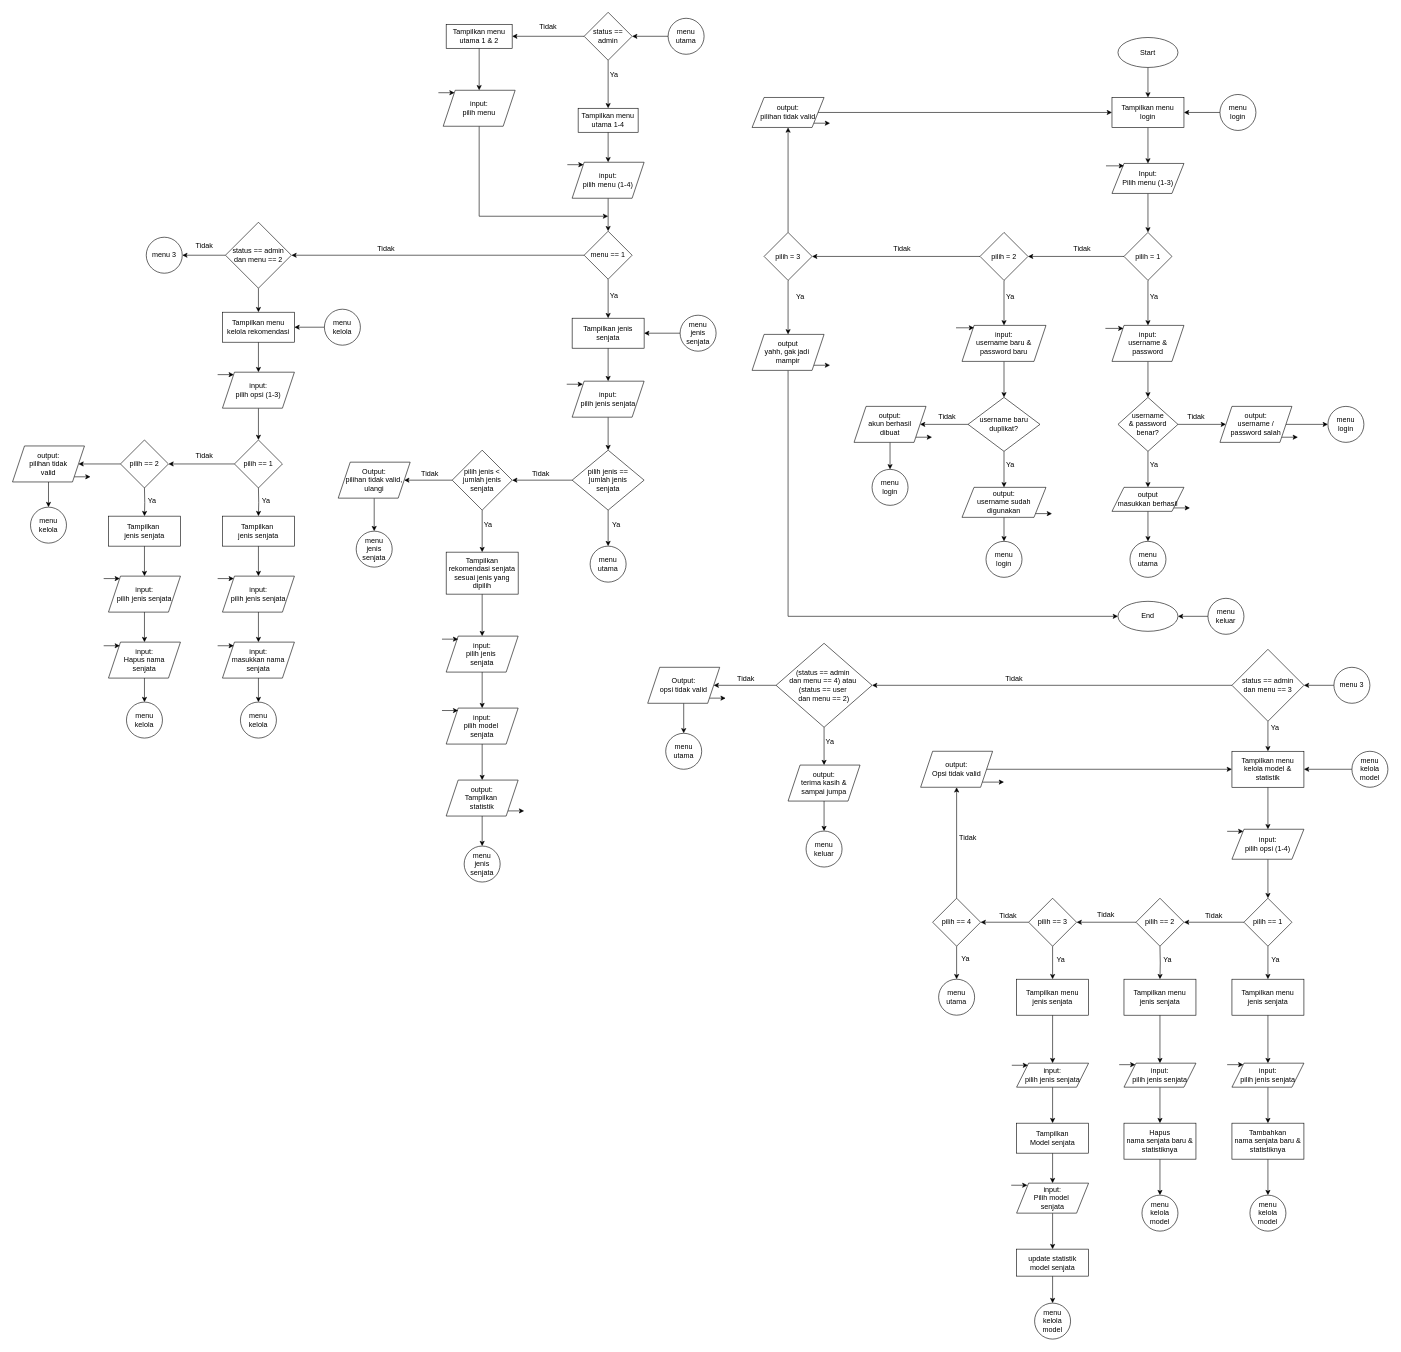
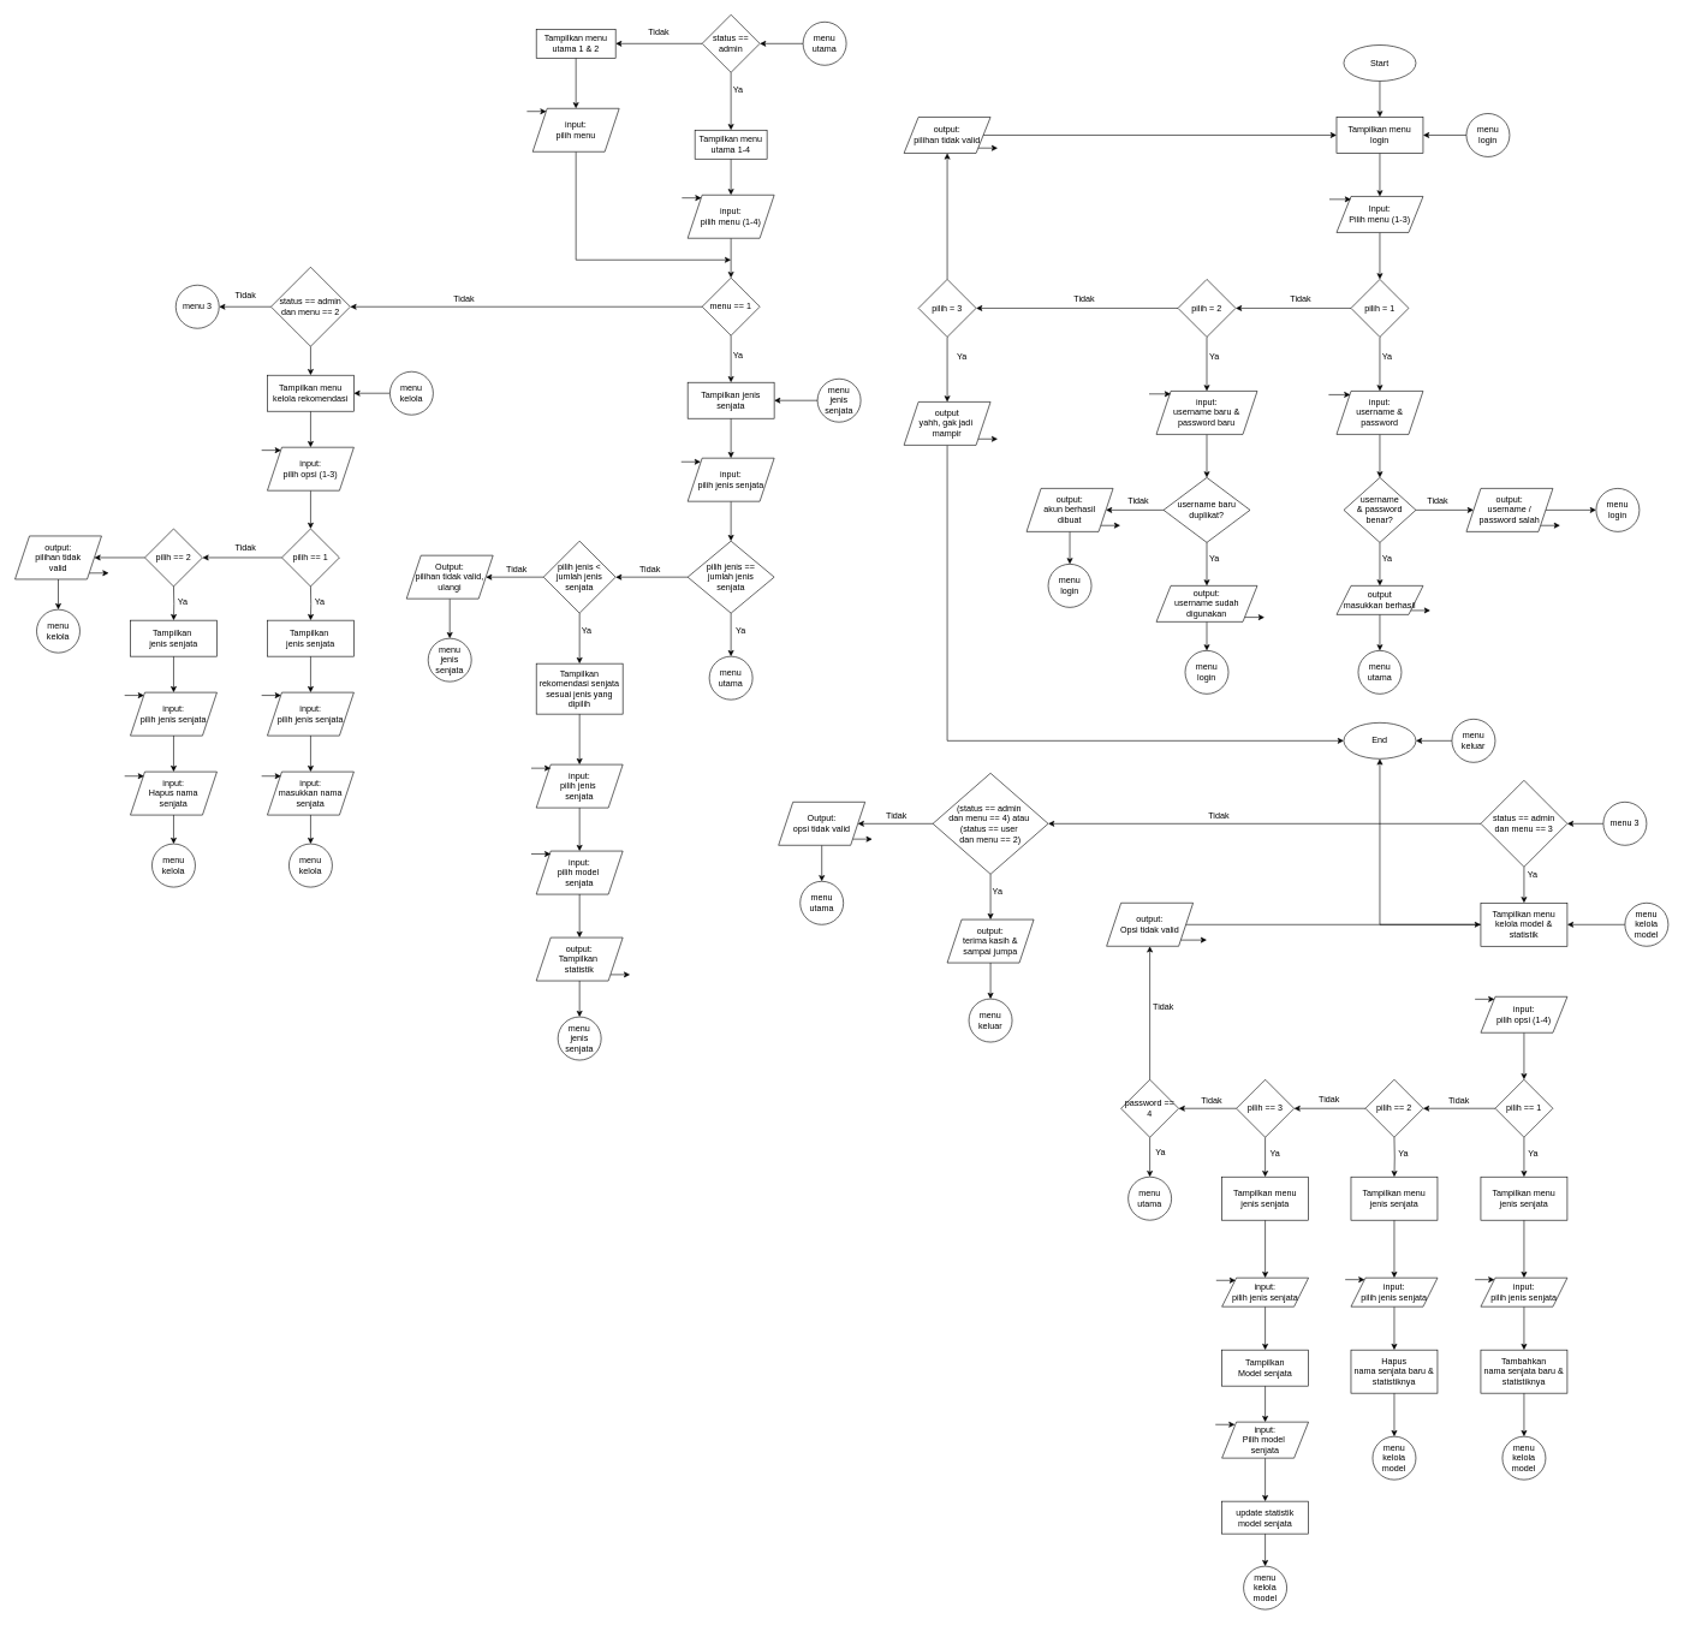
- <mxCell id="155" value="" style="edgeStyle=orthogonalEdgeStyle;rounded=0;orthogonalLoop=1;jettySize=auto;html=1;" parent="1" source="156" target="158" edge="1"><mxGeometry relative="1" as="geometry" /></mxCell>
+ <mxCell id="155" value="" style="edgeStyle=orthogonalEdgeStyle;rounded=0;orthogonalLoop=1;jettySize=auto;html=1;" parent="1" source="156" target="58" edge="1"><mxGeometry relative="1" as="geometry" /></mxCell>
- <mxCell id="205" value="pilih == 4" style="rhombus;whiteSpace=wrap;html=1;" parent="1" vertex="1"><mxGeometry x="1554" y="1497" width="80" height="80" as="geometry" /></mxCell>
+ <mxCell id="205" value="password == 4" style="rhombus;whiteSpace=wrap;html=1;" parent="1" vertex="1"><mxGeometry x="1554" y="1497" width="80" height="80" as="geometry" /></mxCell>
